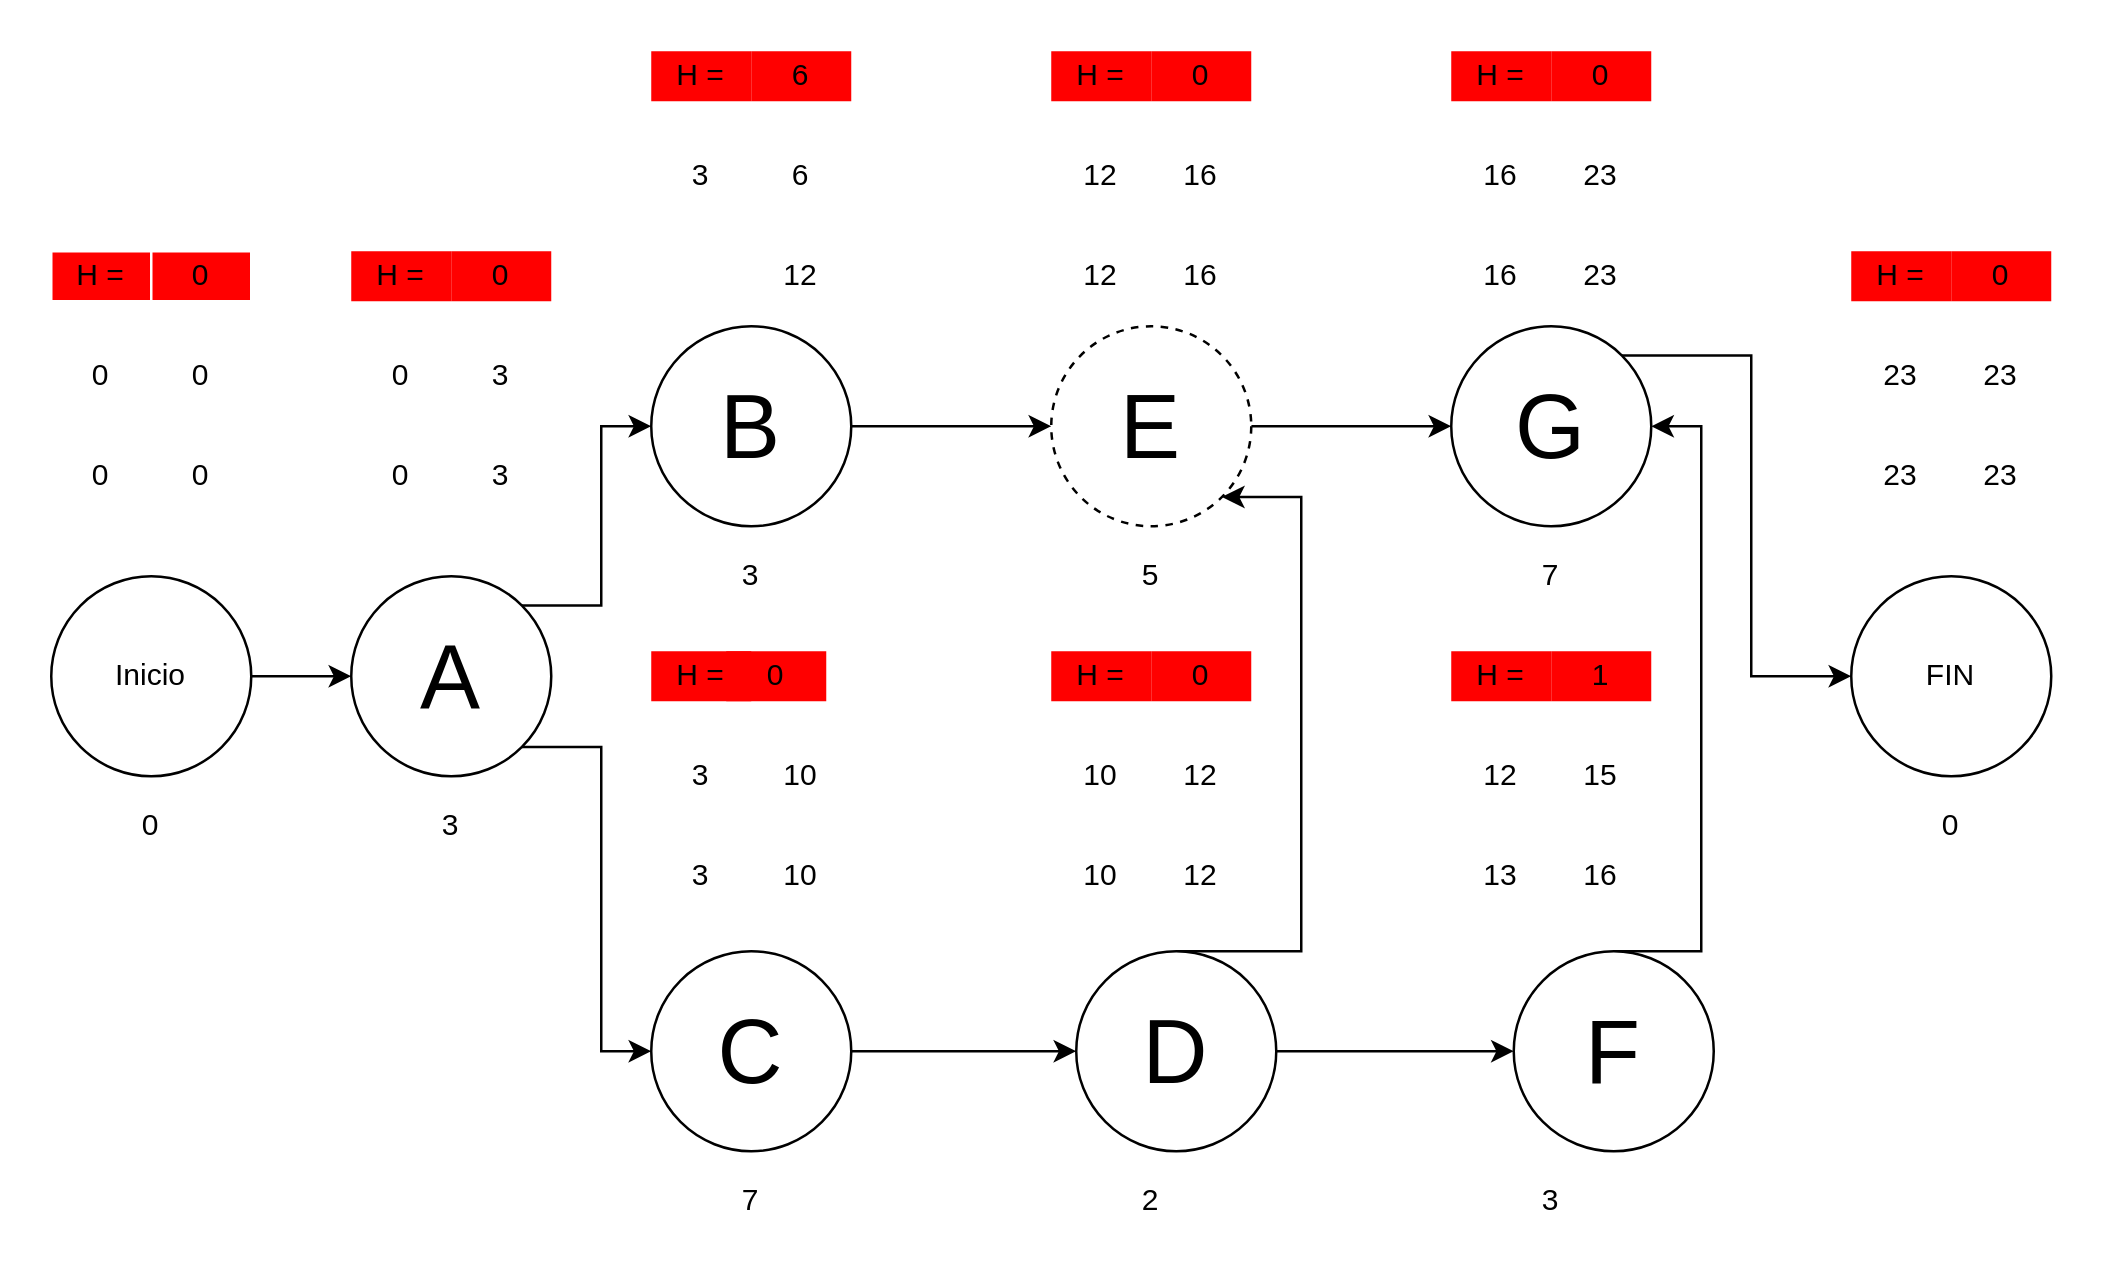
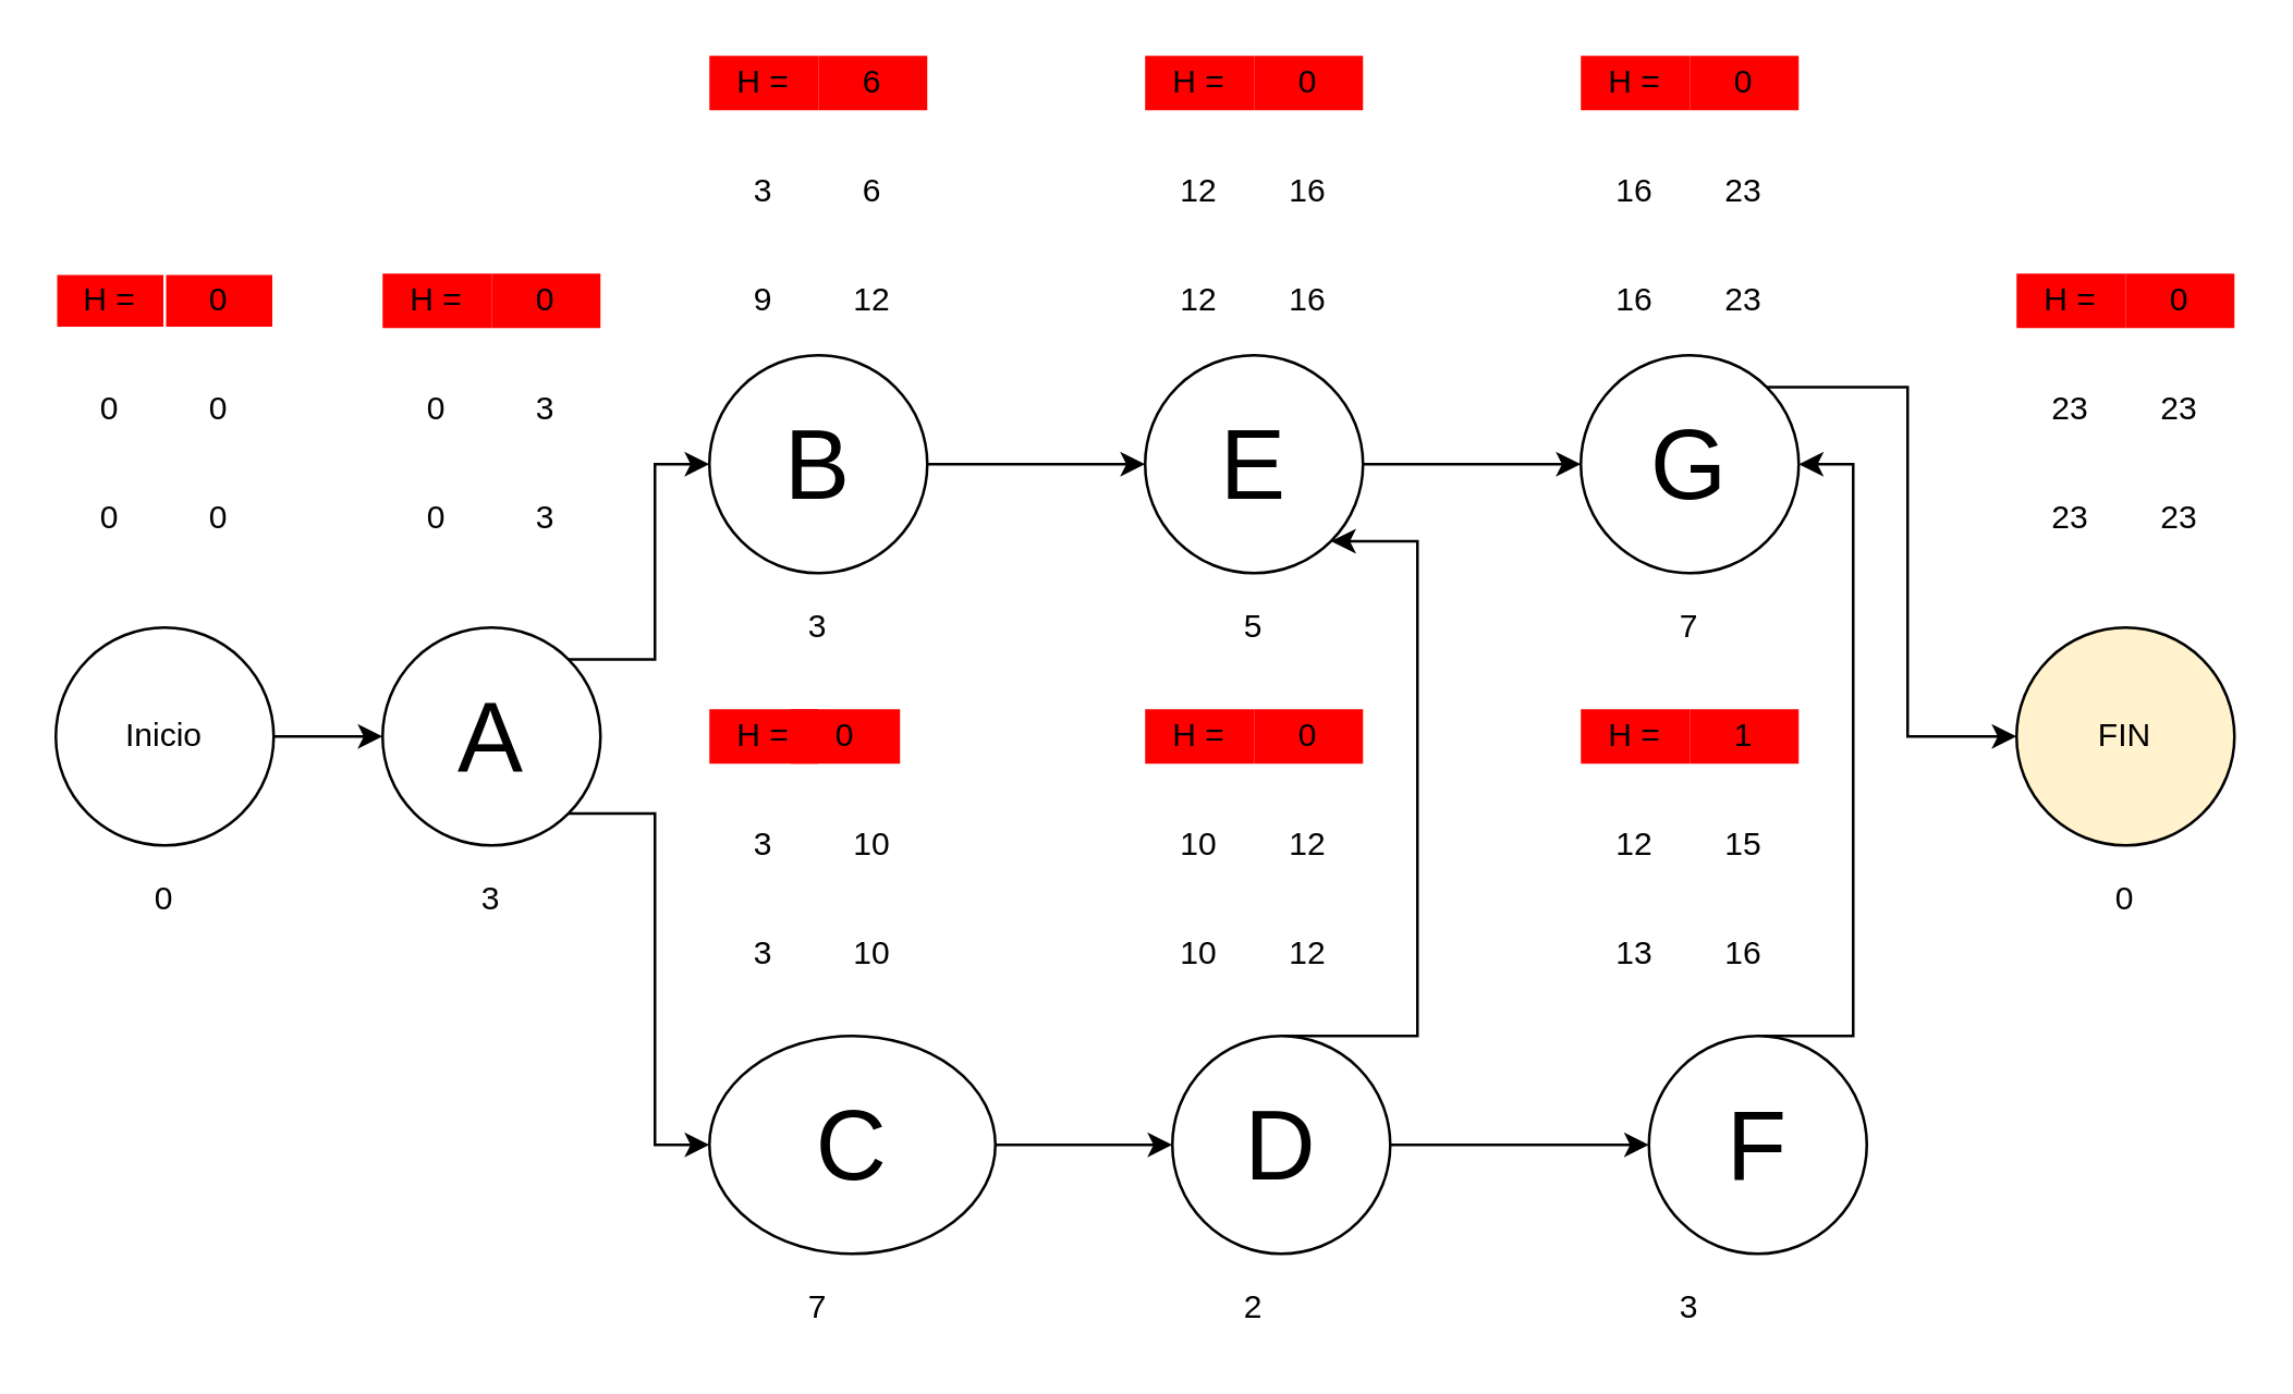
+ <mxCell id="45" value="9" style="text;html=1;strokeColor=none;fillColor=none;align=center;verticalAlign=middle;whiteSpace=wrap;rounded=0;" vertex="1" parent="1"><mxGeometry x="260" y="100" width="40" height="20" as="geometry" /></mxCell>
- <mxCell id="15" value="&lt;font style=&quot;font-size: 36px&quot;&gt;E&lt;/font&gt;" style="ellipse;whiteSpace=wrap;html=1;aspect=fixed;dashed=1;" vertex="1" parent="1"><mxGeometry x="420" y="130" width="80" height="80" as="geometry" /></mxCell>
+ <mxCell id="15" value="&lt;font style=&quot;font-size: 36px&quot;&gt;E&lt;/font&gt;" style="ellipse;whiteSpace=wrap;html=1;aspect=fixed;" vertex="1" parent="1"><mxGeometry x="420" y="130" width="80" height="80" as="geometry" /></mxCell>
- <mxCell id="20" value="FIN" style="ellipse;whiteSpace=wrap;html=1;aspect=fixed;" vertex="1" parent="1"><mxGeometry x="740" y="230" width="80" height="80" as="geometry" /></mxCell>
+ <mxCell id="20" value="FIN" style="ellipse;whiteSpace=wrap;html=1;aspect=fixed;fillColor=#fff2cc;" vertex="1" parent="1"><mxGeometry x="740" y="230" width="80" height="80" as="geometry" /></mxCell>
- <mxCell id="10" value="&lt;font style=&quot;font-size: 36px&quot;&gt;C&lt;/font&gt;" style="ellipse;whiteSpace=wrap;html=1;aspect=fixed;" vertex="1" parent="1"><mxGeometry x="260" y="380" width="80" height="80" as="geometry" /></mxCell>
+ <mxCell id="10" value="&lt;font style=&quot;font-size: 36px&quot;&gt;C&lt;/font&gt;" style="ellipse;whiteSpace=wrap;html=1;aspect=fixed;" vertex="1" parent="1"><mxGeometry x="260" y="380" width="105" height="80" as="geometry" /></mxCell>
